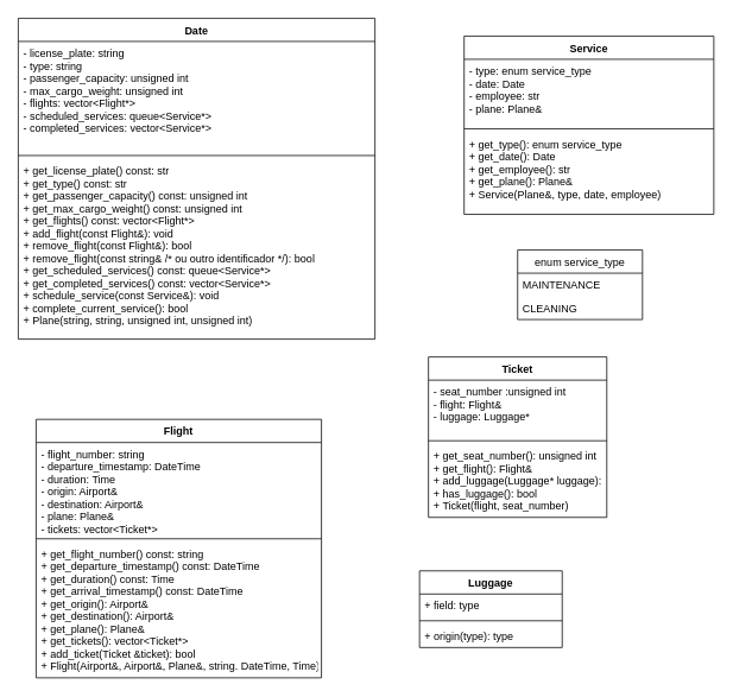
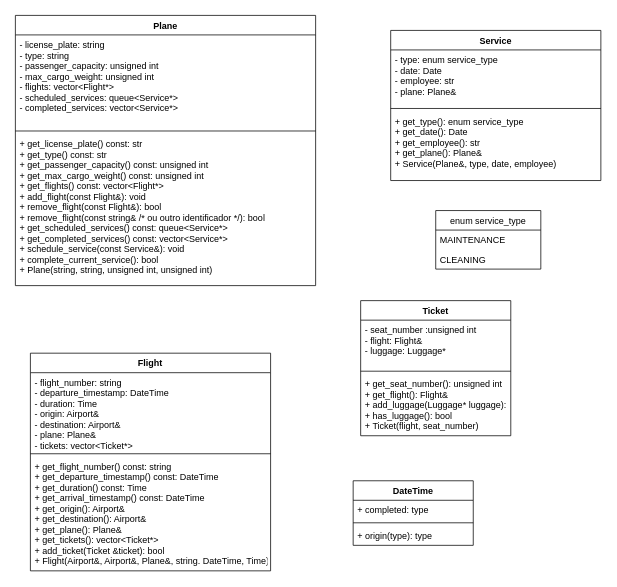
- <mxCell id="2" value="Date" style="swimlane;fontStyle=1;align=center;verticalAlign=top;childLayout=stackLayout;horizontal=1;startSize=26;horizontalStack=0;resizeParent=1;resizeParentMax=0;resizeLast=0;collapsible=1;marginBottom=0;" parent="1" vertex="1"><mxGeometry x="20" y="20" width="400" height="360" as="geometry" /></mxCell>
+ <mxCell id="2" value="Plane" style="swimlane;fontStyle=1;align=center;verticalAlign=top;childLayout=stackLayout;horizontal=1;startSize=26;horizontalStack=0;resizeParent=1;resizeParentMax=0;resizeLast=0;collapsible=1;marginBottom=0;" parent="1" vertex="1"><mxGeometry x="20" y="20" width="400" height="360" as="geometry" /></mxCell>
- <mxCell id="21" value="Luggage" style="swimlane;fontStyle=1;align=center;verticalAlign=top;childLayout=stackLayout;horizontal=1;startSize=26;horizontalStack=0;resizeParent=1;resizeParentMax=0;resizeLast=0;collapsible=1;marginBottom=0;" parent="1" vertex="1"><mxGeometry x="470" y="640" width="160" height="86" as="geometry" /></mxCell>
+ <mxCell id="21" value="DateTime" style="swimlane;fontStyle=1;align=center;verticalAlign=top;childLayout=stackLayout;horizontal=1;startSize=26;horizontalStack=0;resizeParent=1;resizeParentMax=0;resizeLast=0;collapsible=1;marginBottom=0;" parent="1" vertex="1"><mxGeometry x="470" y="640" width="160" height="86" as="geometry" /></mxCell>
- <mxCell id="22" value="+ field: type" style="text;strokeColor=none;fillColor=none;align=left;verticalAlign=top;spacingLeft=4;spacingRight=4;overflow=hidden;rotatable=0;points=[[0,0.5],[1,0.5]];portConstraint=eastwest;" parent="21" vertex="1"><mxGeometry y="26" width="160" height="26" as="geometry" /></mxCell>
+ <mxCell id="22" value="+ completed: type" style="text;strokeColor=none;fillColor=none;align=left;verticalAlign=top;spacingLeft=4;spacingRight=4;overflow=hidden;rotatable=0;points=[[0,0.5],[1,0.5]];portConstraint=eastwest;" parent="21" vertex="1"><mxGeometry y="26" width="160" height="26" as="geometry" /></mxCell>
